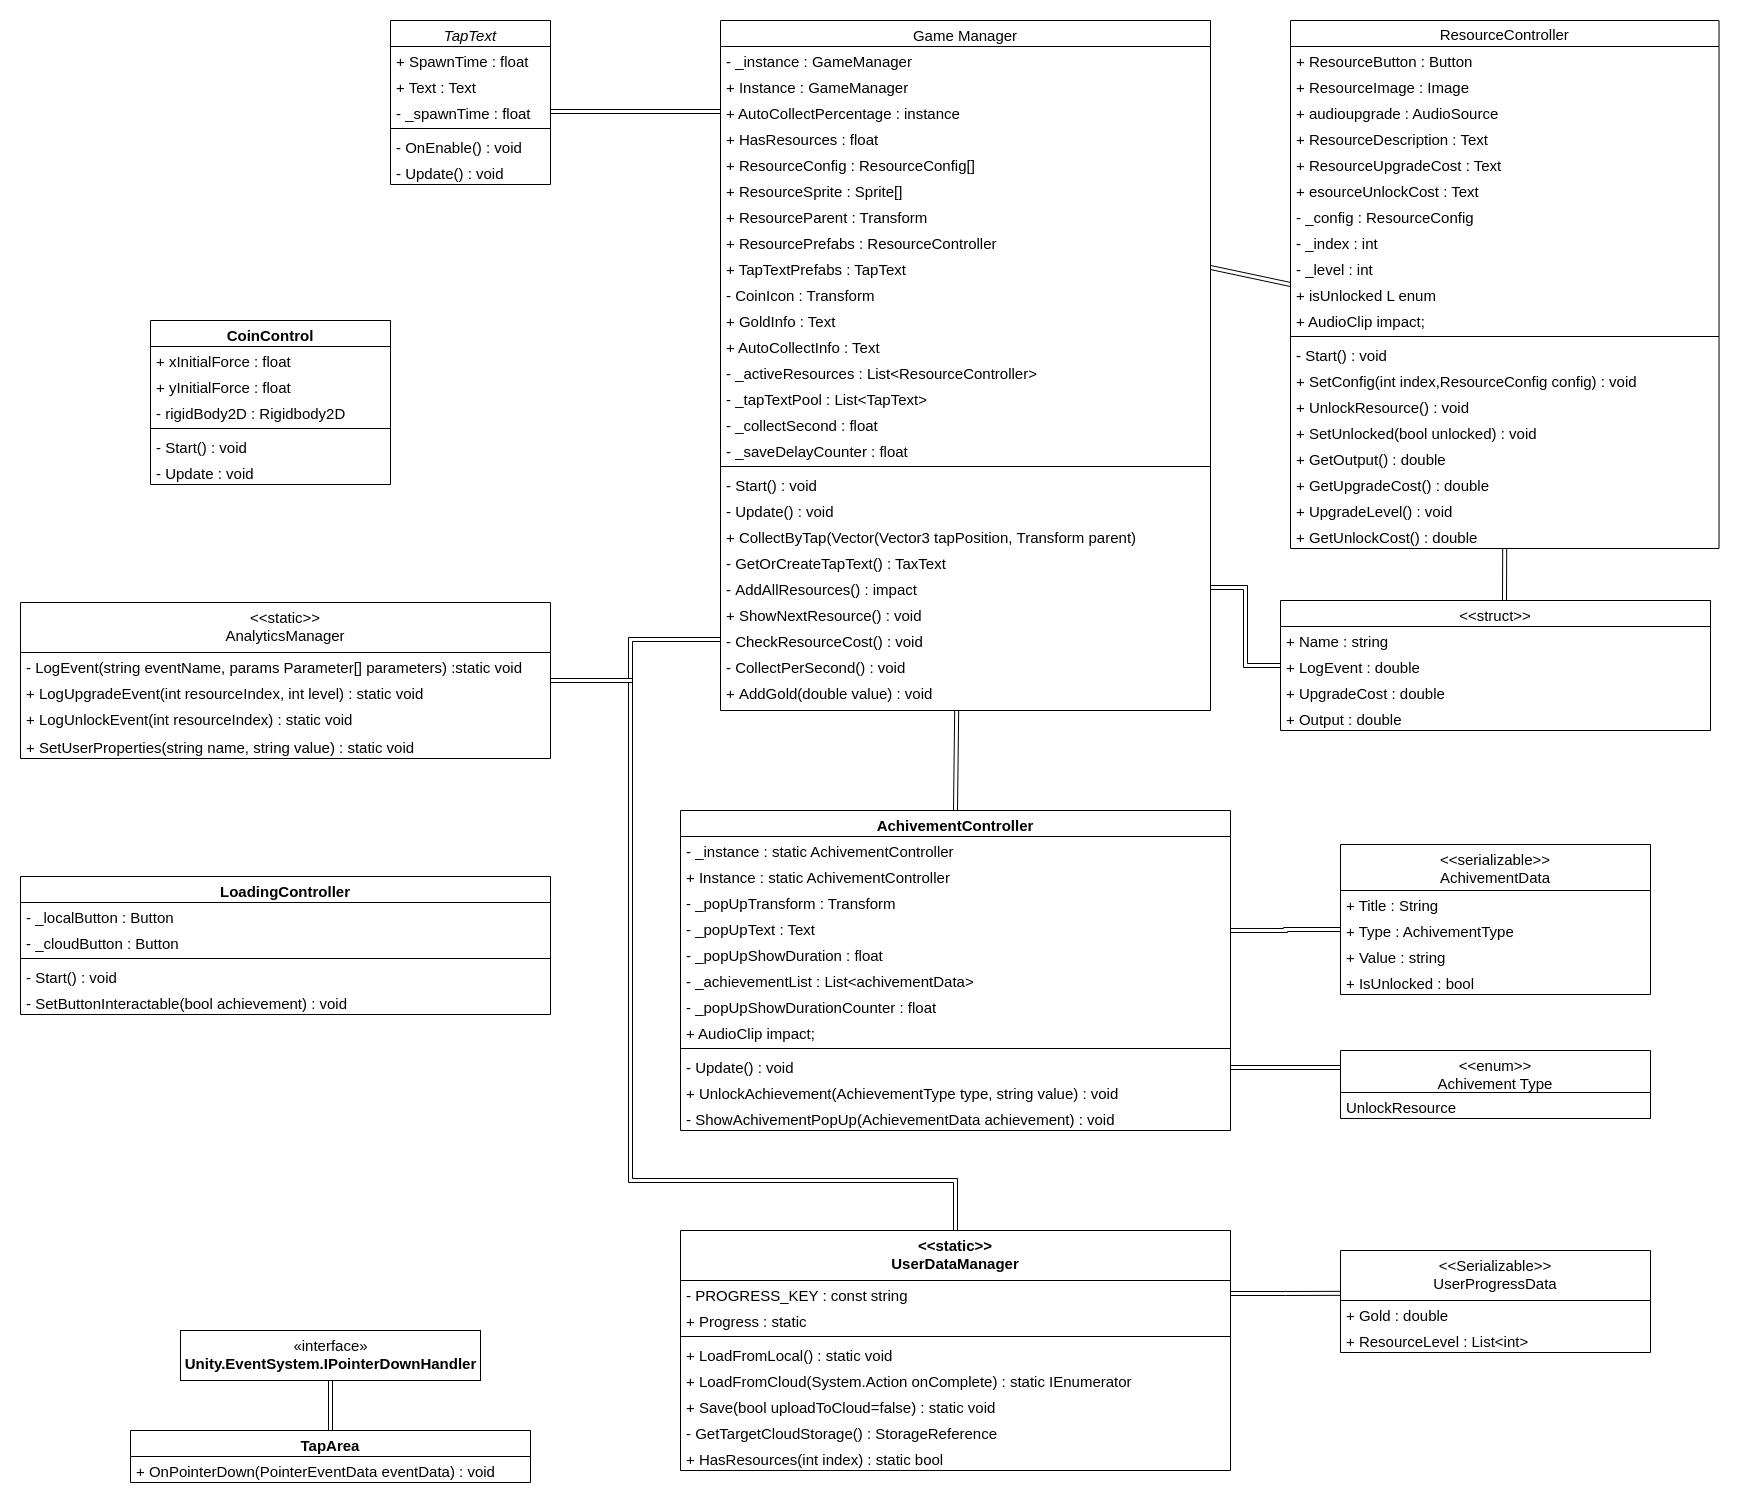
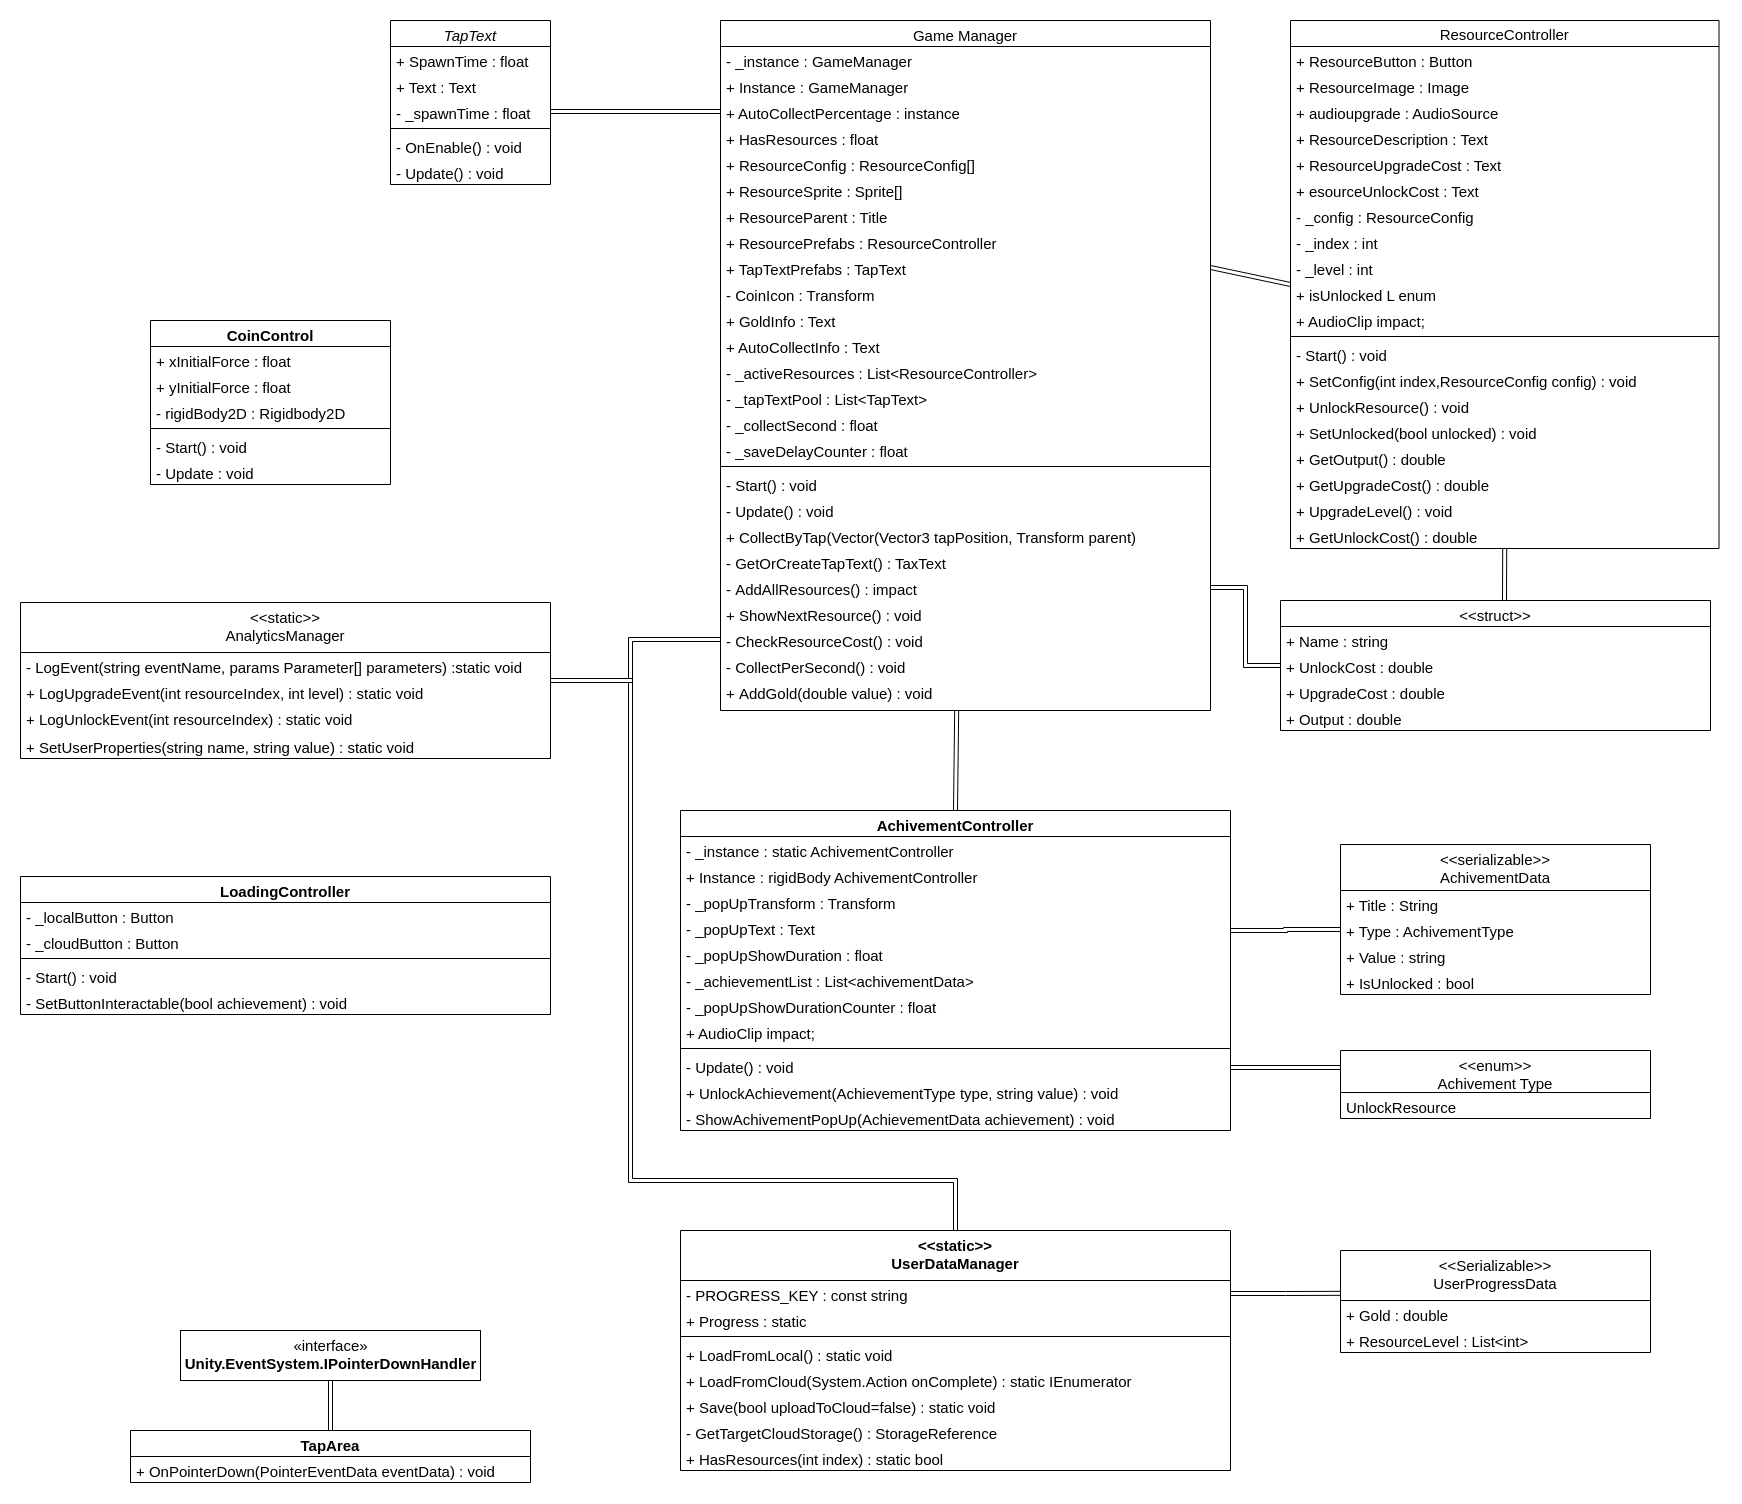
- <mxCell id="16" value="+ ResourceParent : Transform" style="text;align=left;verticalAlign=top;spacingLeft=4;spacingRight=4;overflow=hidden;rotatable=0;points=[[0,0.5],[1,0.5]];portConstraint=eastwest;rounded=0;shadow=0;html=0;fontSize=15;labelBackgroundColor=none;labelBorderColor=none;" vertex="1" parent="9"><mxGeometry y="182" width="490" height="26" as="geometry" /></mxCell>
+ <mxCell id="16" value="+ ResourceParent : Title" style="text;align=left;verticalAlign=top;spacingLeft=4;spacingRight=4;overflow=hidden;rotatable=0;points=[[0,0.5],[1,0.5]];portConstraint=eastwest;rounded=0;shadow=0;html=0;fontSize=15;labelBackgroundColor=none;labelBorderColor=none;" vertex="1" parent="9"><mxGeometry y="182" width="490" height="26" as="geometry" /></mxCell>
- <mxCell id="62" value="+ LogEvent : double" style="text;strokeColor=none;fillColor=none;align=left;verticalAlign=top;spacingLeft=4;spacingRight=4;overflow=hidden;rotatable=0;points=[[0,0.5],[1,0.5]];portConstraint=eastwest;rounded=0;shadow=0;glass=0;labelBackgroundColor=none;labelBorderColor=none;sketch=0;fontFamily=Helvetica;fontSize=15;fontColor=#000000;html=0;" vertex="1" parent="60"><mxGeometry y="52" width="430" height="26" as="geometry" /></mxCell>
+ <mxCell id="62" value="+ UnlockCost : double" style="text;strokeColor=none;fillColor=none;align=left;verticalAlign=top;spacingLeft=4;spacingRight=4;overflow=hidden;rotatable=0;points=[[0,0.5],[1,0.5]];portConstraint=eastwest;rounded=0;shadow=0;glass=0;labelBackgroundColor=none;labelBorderColor=none;sketch=0;fontFamily=Helvetica;fontSize=15;fontColor=#000000;html=0;" vertex="1" parent="60"><mxGeometry y="52" width="430" height="26" as="geometry" /></mxCell>
- <mxCell id="77" value="+ Instance : static AchivementController" style="text;strokeColor=none;fillColor=none;align=left;verticalAlign=top;spacingLeft=4;spacingRight=4;overflow=hidden;rotatable=0;points=[[0,0.5],[1,0.5]];portConstraint=eastwest;rounded=0;shadow=0;glass=0;labelBackgroundColor=none;labelBorderColor=none;sketch=0;fontFamily=Helvetica;fontSize=15;fontColor=#000000;html=0;" vertex="1" parent="75"><mxGeometry y="52" width="550" height="26" as="geometry" /></mxCell>
+ <mxCell id="77" value="+ Instance : rigidBody AchivementController" style="text;strokeColor=none;fillColor=none;align=left;verticalAlign=top;spacingLeft=4;spacingRight=4;overflow=hidden;rotatable=0;points=[[0,0.5],[1,0.5]];portConstraint=eastwest;rounded=0;shadow=0;glass=0;labelBackgroundColor=none;labelBorderColor=none;sketch=0;fontFamily=Helvetica;fontSize=15;fontColor=#000000;html=0;" vertex="1" parent="75"><mxGeometry y="52" width="550" height="26" as="geometry" /></mxCell>
